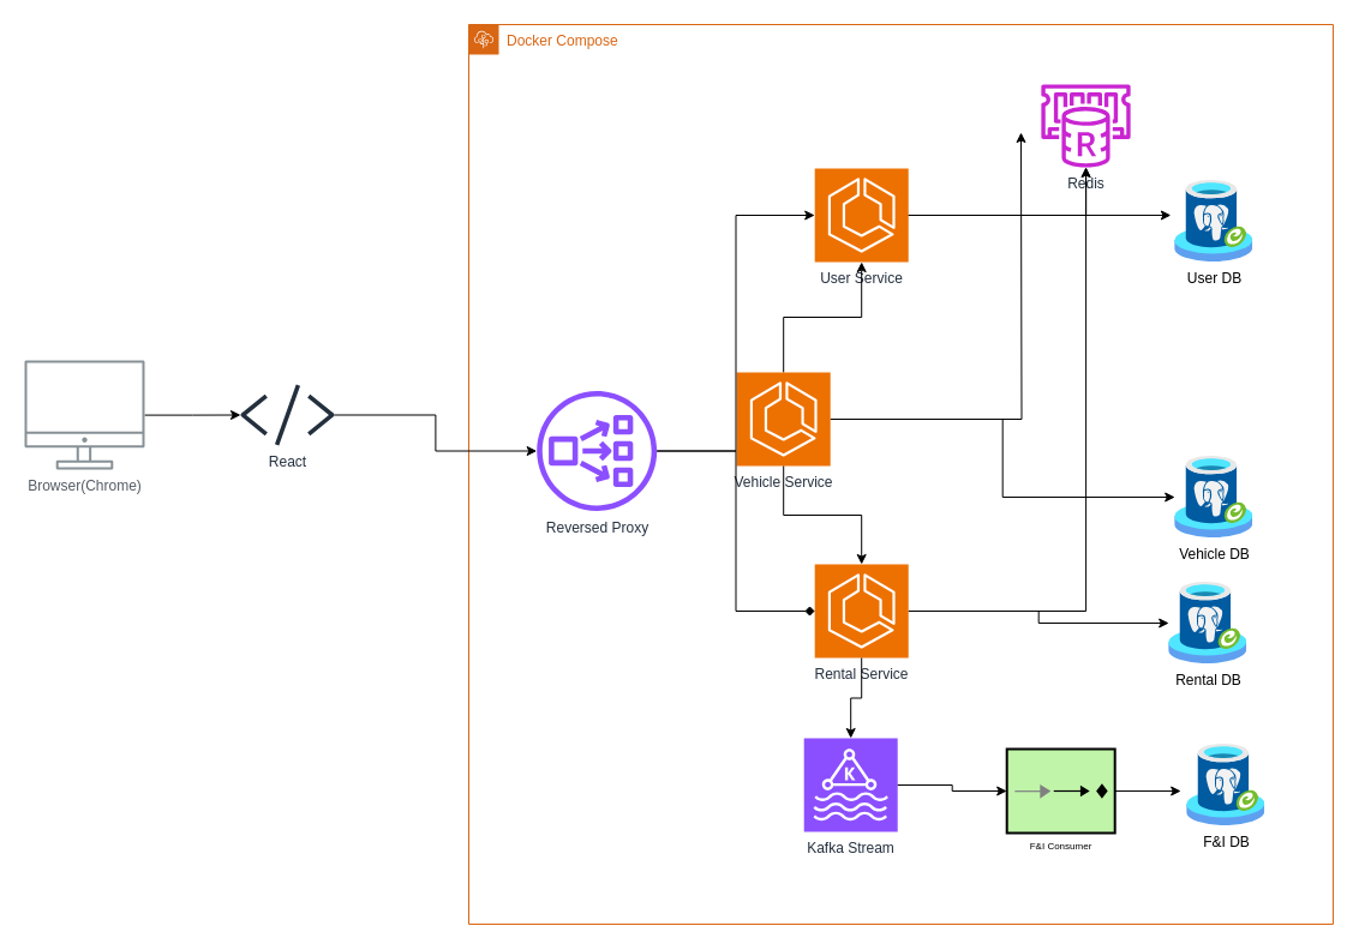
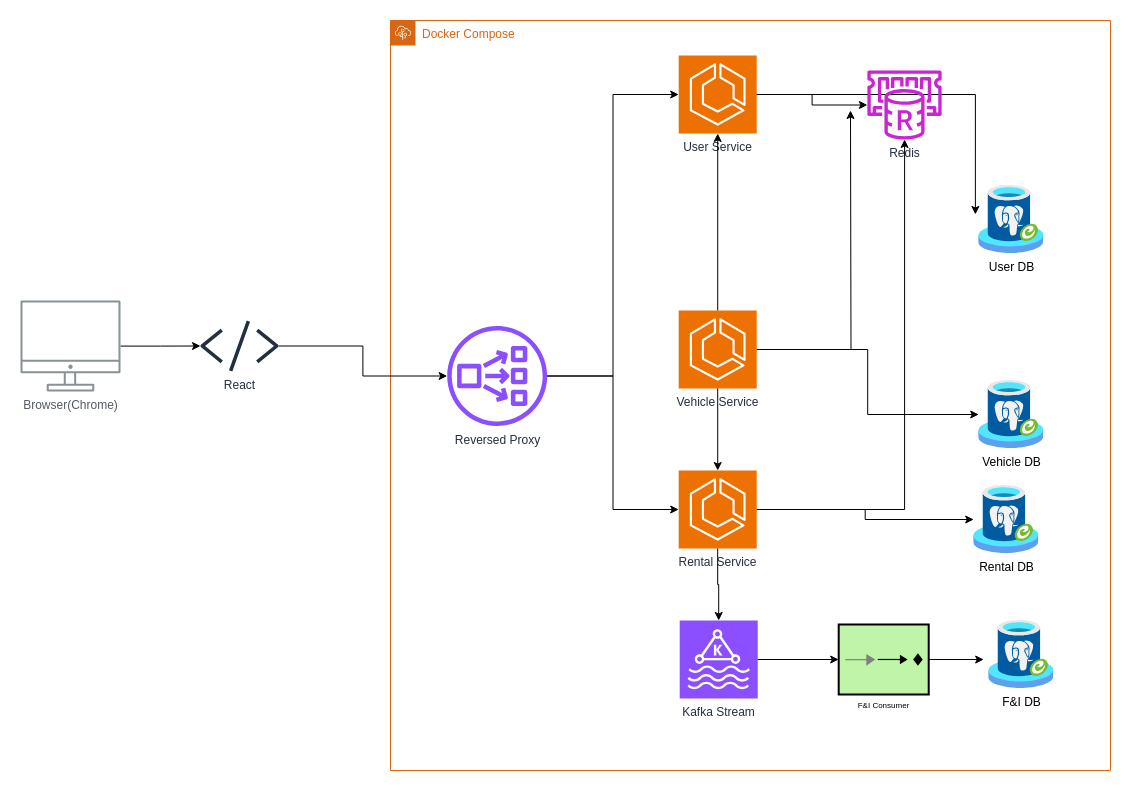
- <mxCell id="8" value="User Service" style="sketch=0;points=[[0,0,0],[0.25,0,0],[0.5,0,0],[0.75,0,0],[1,0,0],[0,1,0],[0.25,1,0],[0.5,1,0],[0.75,1,0],[1,1,0],[0,0.25,0],[0,0.5,0],[0,0.75,0],[1,0.25,0],[1,0.5,0],[1,0.75,0]];outlineConnect=0;fontColor=#232F3E;fillColor=#ED7100;strokeColor=#ffffff;dashed=0;verticalLabelPosition=bottom;verticalAlign=top;align=center;html=1;fontSize=12;fontStyle=0;aspect=fixed;shape=mxgraph.aws4.resourceIcon;resIcon=mxgraph.aws4.ecs;" vertex="1" parent="4"><mxGeometry x="288.21" y="120" width="78" height="78" as="geometry" /></mxCell>
+ <mxCell id="8" value="User Service" style="sketch=0;points=[[0,0,0],[0.25,0,0],[0.5,0,0],[0.75,0,0],[1,0,0],[0,1,0],[0.25,1,0],[0.5,1,0],[0.75,1,0],[1,1,0],[0,0.25,0],[0,0.5,0],[0,0.75,0],[1,0.25,0],[1,0.5,0],[1,0.75,0]];outlineConnect=0;fontColor=#232F3E;fillColor=#ED7100;strokeColor=#ffffff;dashed=0;verticalLabelPosition=bottom;verticalAlign=top;align=center;html=1;fontSize=12;fontStyle=0;aspect=fixed;shape=mxgraph.aws4.resourceIcon;resIcon=mxgraph.aws4.ecs;" vertex="1" parent="4"><mxGeometry x="288.21" y="35" width="78" height="78" as="geometry" /></mxCell>
- <mxCell id="16" value="User DB" style="image;aspect=fixed;html=1;points=[];align=center;fontSize=12;image=img/lib/azure2/other/Arc_PostgreSQL.svg;" vertex="1" parent="4"><mxGeometry x="588.21" y="130" width="65.08" height="68" as="geometry" /></mxCell>
+ <mxCell id="16" value="User DB" style="image;aspect=fixed;html=1;points=[];align=center;fontSize=12;image=img/lib/azure2/other/Arc_PostgreSQL.svg;" vertex="1" parent="4"><mxGeometry x="588.21" y="165" width="65.08" height="68" as="geometry" /></mxCell>
- <mxCell id="12" value="Vehicle Service" style="sketch=0;points=[[0,0,0],[0.25,0,0],[0.5,0,0],[0.75,0,0],[1,0,0],[0,1,0],[0.25,1,0],[0.5,1,0],[0.75,1,0],[1,1,0],[0,0.25,0],[0,0.5,0],[0,0.75,0],[1,0.25,0],[1,0.5,0],[1,0.75,0]];outlineConnect=0;fontColor=#232F3E;fillColor=#ED7100;strokeColor=#ffffff;dashed=0;verticalLabelPosition=bottom;verticalAlign=top;align=center;html=1;fontSize=12;fontStyle=0;aspect=fixed;shape=mxgraph.aws4.resourceIcon;resIcon=mxgraph.aws4.ecs;" vertex="1" parent="4"><mxGeometry x="223.21" y="290" width="78" height="78" as="geometry" /></mxCell>
+ <mxCell id="12" value="Vehicle Service" style="sketch=0;points=[[0,0,0],[0.25,0,0],[0.5,0,0],[0.75,0,0],[1,0,0],[0,1,0],[0.25,1,0],[0.5,1,0],[0.75,1,0],[1,1,0],[0,0.25,0],[0,0.5,0],[0,0.75,0],[1,0.25,0],[1,0.5,0],[1,0.75,0]];outlineConnect=0;fontColor=#232F3E;fillColor=#ED7100;strokeColor=#ffffff;dashed=0;verticalLabelPosition=bottom;verticalAlign=top;align=center;html=1;fontSize=12;fontStyle=0;aspect=fixed;shape=mxgraph.aws4.resourceIcon;resIcon=mxgraph.aws4.ecs;" vertex="1" parent="4"><mxGeometry x="288.21" y="290" width="78" height="78" as="geometry" /></mxCell>
- <mxCell id="22" style="edgeStyle=orthogonalEdgeStyle;rounded=0;orthogonalLoop=1;jettySize=auto;html=1;entryX=0;entryY=0.5;entryDx=0;entryDy=0;entryPerimeter=0;endArrow=diamond;" edge="1" parent="4" source="5" target="15"><mxGeometry relative="1" as="geometry" /></mxCell>
+ <mxCell id="22" style="edgeStyle=orthogonalEdgeStyle;rounded=0;orthogonalLoop=1;jettySize=auto;html=1;entryX=0;entryY=0.5;entryDx=0;entryDy=0;entryPerimeter=0;" edge="1" parent="4" source="5" target="15"><mxGeometry relative="1" as="geometry" /></mxCell>
- <mxCell id="18" value="Kafka Stream" style="sketch=0;points=[[0,0,0],[0.25,0,0],[0.5,0,0],[0.75,0,0],[1,0,0],[0,1,0],[0.25,1,0],[0.5,1,0],[0.75,1,0],[1,1,0],[0,0.25,0],[0,0.5,0],[0,0.75,0],[1,0.25,0],[1,0.5,0],[1,0.75,0]];outlineConnect=0;fontColor=#232F3E;fillColor=#8C4FFF;strokeColor=#ffffff;dashed=0;verticalLabelPosition=bottom;verticalAlign=top;align=center;html=1;fontSize=12;fontStyle=0;aspect=fixed;shape=mxgraph.aws4.resourceIcon;resIcon=mxgraph.aws4.managed_streaming_for_kafka;" vertex="1" parent="4"><mxGeometry x="279.21" y="595" width="78" height="78" as="geometry" /></mxCell>
+ <mxCell id="18" value="Kafka Stream" style="sketch=0;points=[[0,0,0],[0.25,0,0],[0.5,0,0],[0.75,0,0],[1,0,0],[0,1,0],[0.25,1,0],[0.5,1,0],[0.75,1,0],[1,1,0],[0,0.25,0],[0,0.5,0],[0,0.75,0],[1,0.25,0],[1,0.5,0],[1,0.75,0]];outlineConnect=0;fontColor=#232F3E;fillColor=#8C4FFF;strokeColor=#ffffff;dashed=0;verticalLabelPosition=bottom;verticalAlign=top;align=center;html=1;fontSize=12;fontStyle=0;aspect=fixed;shape=mxgraph.aws4.resourceIcon;resIcon=mxgraph.aws4.managed_streaming_for_kafka;" vertex="1" parent="4"><mxGeometry x="289.21" y="600" width="78" height="78" as="geometry" /></mxCell>
